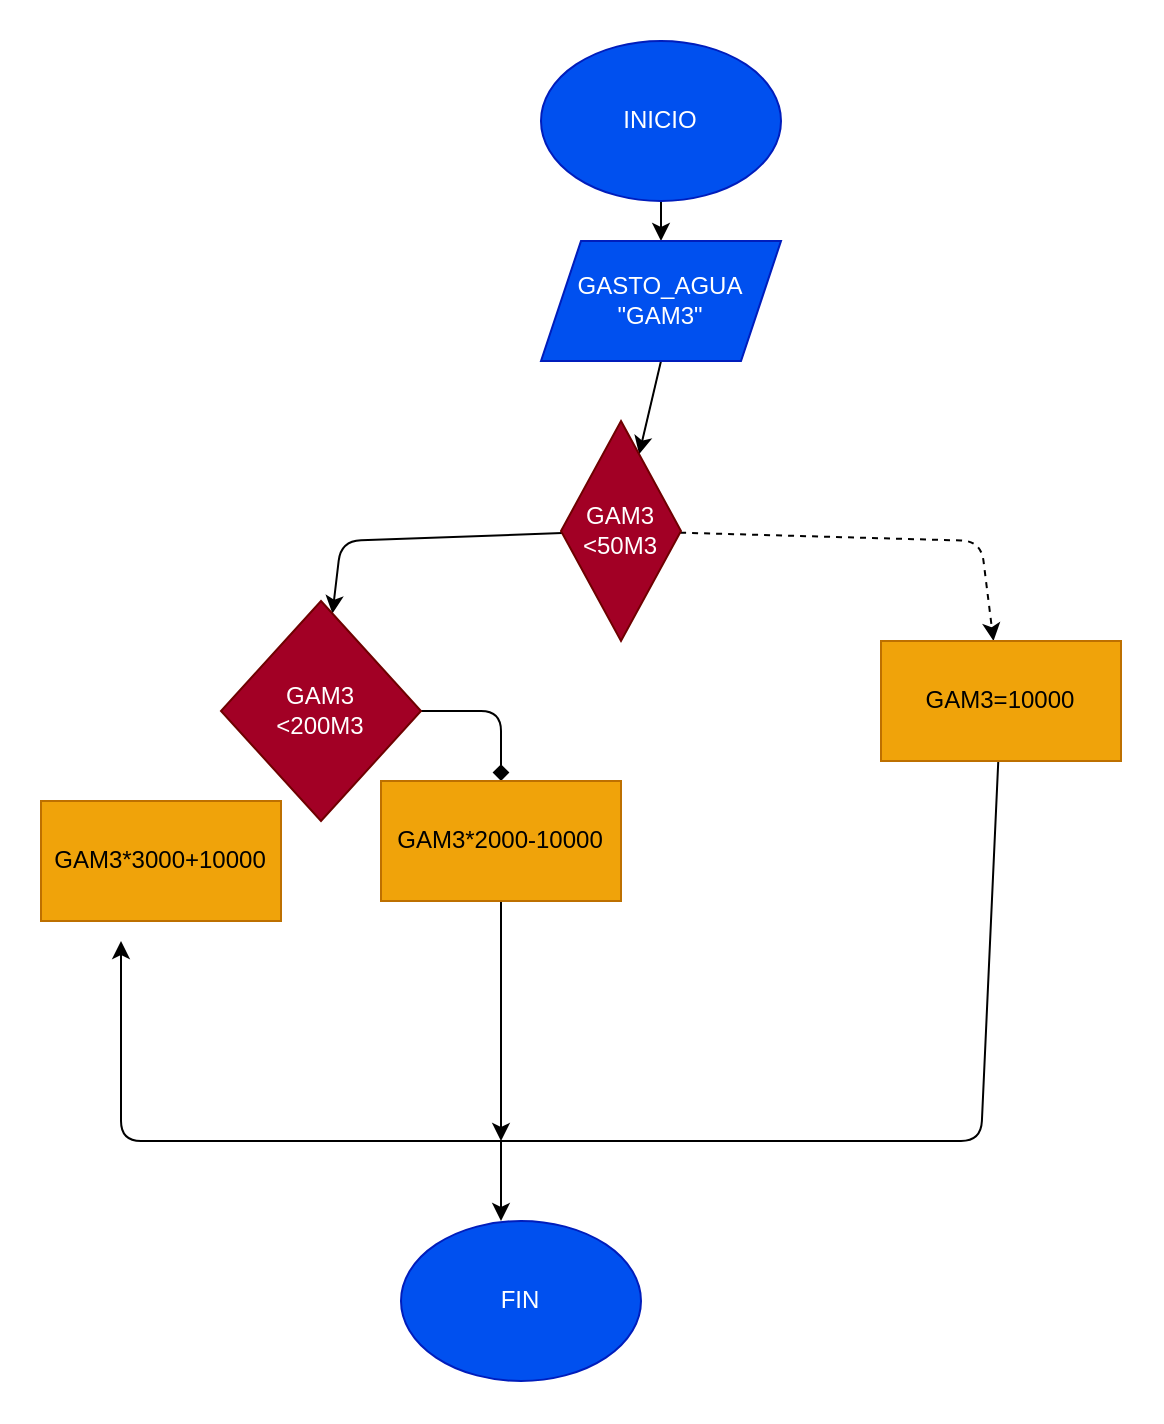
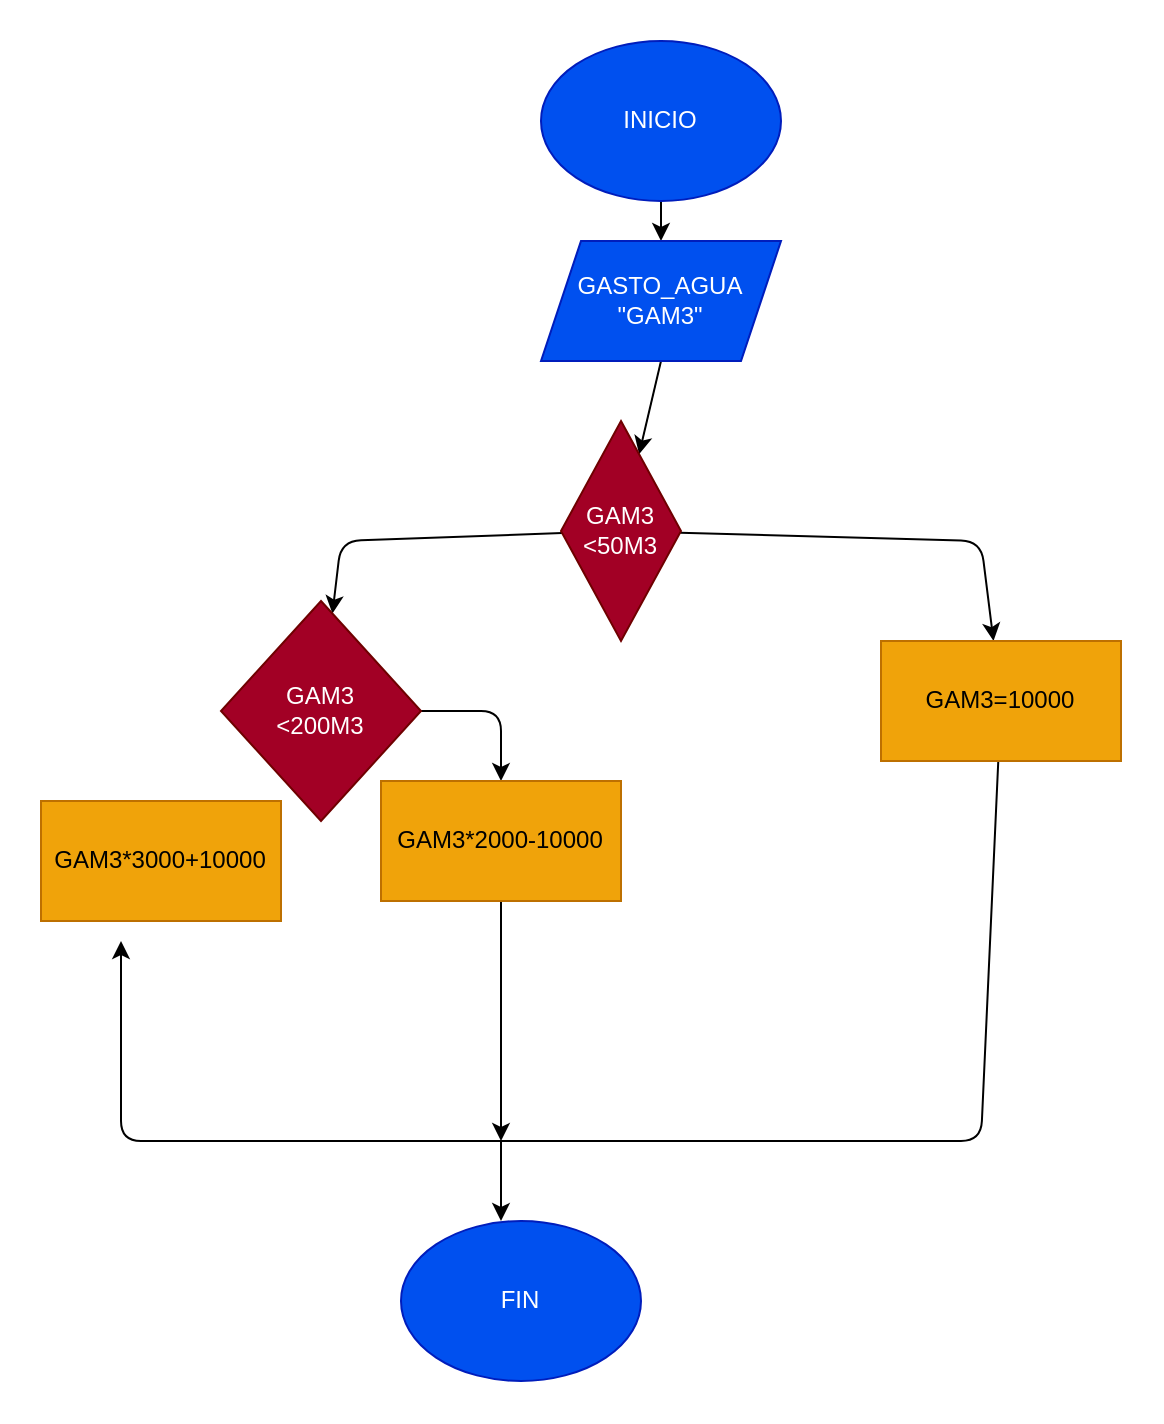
- <mxCell id="6" value="" style="edgeStyle=none;html=1;dashed=1;" edge="1" parent="1" source="8" target="15"><mxGeometry relative="1" as="geometry"><Array as="points"><mxPoint x="490" y="270" /></Array></mxGeometry></mxCell>
+ <mxCell id="6" value="" style="edgeStyle=none;html=1;" edge="1" parent="1" source="8" target="15"><mxGeometry relative="1" as="geometry"><Array as="points"><mxPoint x="490" y="270" /></Array></mxGeometry></mxCell>
- <mxCell id="9" value="" style="edgeStyle=none;html=1;endArrow=diamond;" edge="1" parent="1" source="10" target="12"><mxGeometry relative="1" as="geometry"><mxPoint x="260" y="355" as="targetPoint" /><Array as="points"><mxPoint x="250" y="355" /></Array></mxGeometry></mxCell>
+ <mxCell id="9" value="" style="edgeStyle=none;html=1;" edge="1" parent="1" source="10" target="12"><mxGeometry relative="1" as="geometry"><mxPoint x="260" y="355" as="targetPoint" /><Array as="points"><mxPoint x="250" y="355" /></Array></mxGeometry></mxCell>
